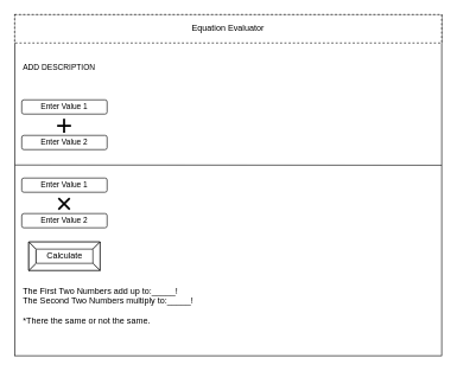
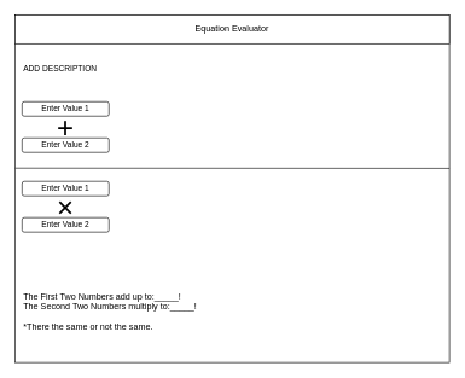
- <mxCell id="3" value="Equation Evaluator" style="rounded=0;whiteSpace=wrap;html=1;dashed=1;" parent="1" vertex="1"><mxGeometry x="20" y="20" width="600" height="40" as="geometry" /></mxCell>
+ <mxCell id="3" value="Equation Evaluator" style="rounded=0;whiteSpace=wrap;html=1;" parent="1" vertex="1"><mxGeometry x="20" y="20" width="600" height="40" as="geometry" /></mxCell>
- <mxCell id="4" value="Calculate" style="labelPosition=center;verticalLabelPosition=middle;align=center;html=1;shape=mxgraph.basic.button;dx=10;" parent="1" vertex="1"><mxGeometry x="40" y="340" width="100" height="40" as="geometry" /></mxCell>
